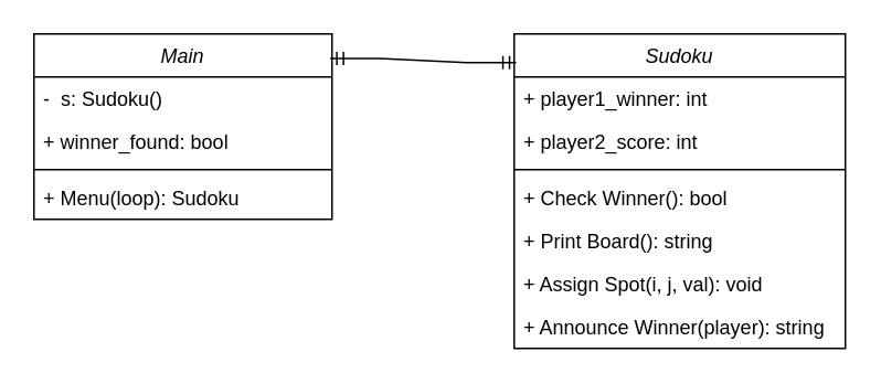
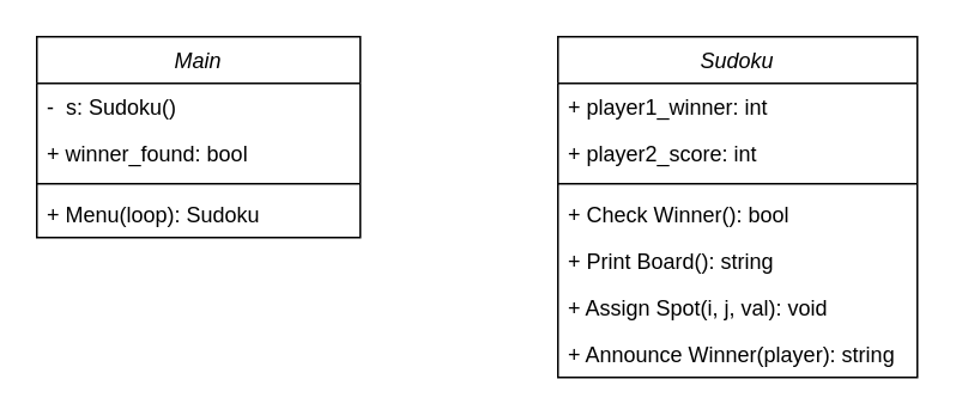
- <mxCell id="15" value="" style="edgeStyle=entityRelationEdgeStyle;fontSize=12;html=1;endArrow=ERmandOne;startArrow=ERmandOne;rounded=0;exitX=0.994;exitY=0.133;exitDx=0;exitDy=0;exitPerimeter=0;entryX=0.006;entryY=0.091;entryDx=0;entryDy=0;entryPerimeter=0;" parent="1" source="2" target="7" edge="1"><mxGeometry width="100" height="100" relative="1" as="geometry"><mxPoint x="190" y="340" as="sourcePoint" /><mxPoint x="229" y="200" as="targetPoint" /></mxGeometry></mxCell>
